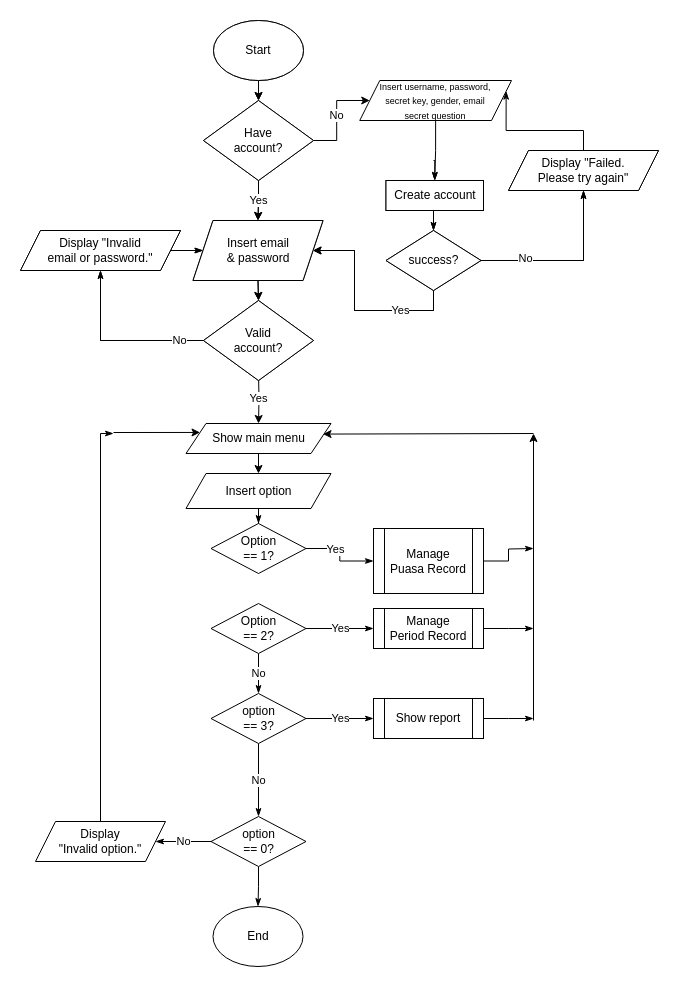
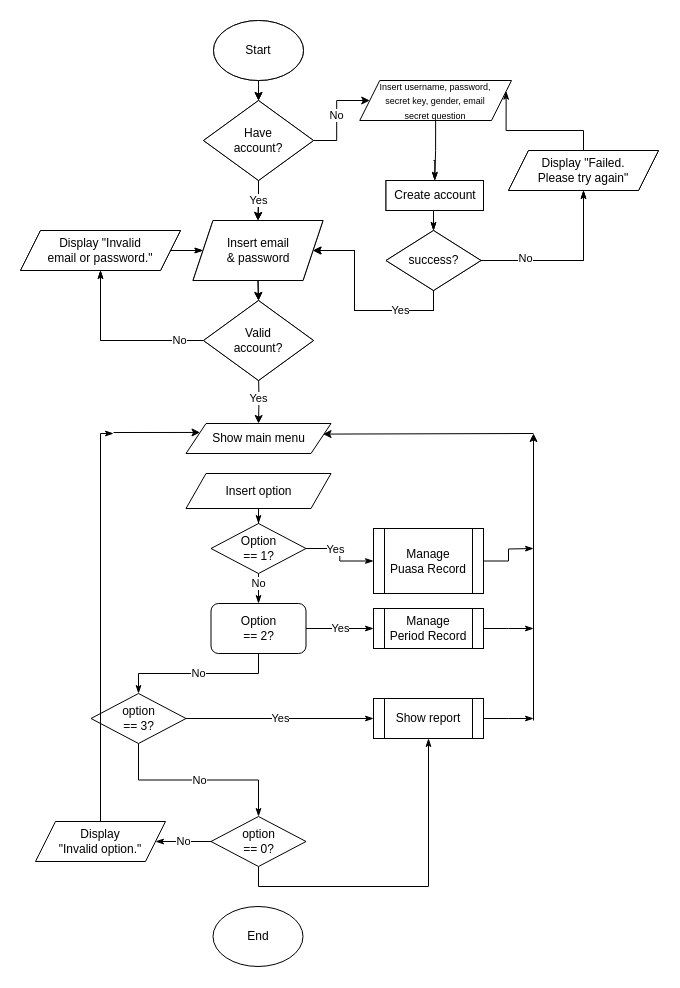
- <mxCell id="34" style="edgeStyle=orthogonalEdgeStyle;rounded=0;orthogonalLoop=1;jettySize=auto;html=1;exitX=0.5;exitY=1;exitDx=0;exitDy=0;entryX=0.5;entryY=0;entryDx=0;entryDy=0;" parent="1" source="35" target="37" edge="1"><mxGeometry relative="1" as="geometry" /></mxCell>
+ <mxCell id="48" value="No" style="edgeStyle=orthogonalEdgeStyle;rounded=0;orthogonalLoop=1;jettySize=auto;html=1;exitX=0.5;exitY=1;exitDx=0;exitDy=0;entryX=0.5;entryY=0;entryDx=0;entryDy=0;endArrow=classicThin;endFill=1;" parent="1" source="51" target="54" edge="1"><mxGeometry x="-0.333" relative="1" as="geometry"><mxPoint as="offset" /></mxGeometry></mxCell>
- <mxCell id="54" value="Option&lt;br&gt;== 2?" style="rhombus;whiteSpace=wrap;html=1;" parent="1" vertex="1"><mxGeometry x="210.5" y="603" width="95" height="50" as="geometry" /></mxCell>
+ <mxCell id="54" value="Option&lt;br&gt;== 2?" style="whiteSpace=wrap;html=1;rounded=1;" parent="1" vertex="1"><mxGeometry x="210.5" y="603" width="95" height="50" as="geometry" /></mxCell>
- <mxCell id="57" value="option &lt;br&gt;== 3?" style="rhombus;whiteSpace=wrap;html=1;" parent="1" vertex="1"><mxGeometry x="210.5" y="693" width="95" height="50" as="geometry" /></mxCell>
+ <mxCell id="57" value="option &lt;br&gt;== 3?" style="rhombus;whiteSpace=wrap;html=1;" parent="1" vertex="1"><mxGeometry x="90.5" y="693" width="95" height="50" as="geometry" /></mxCell>
- <mxCell id="65" style="edgeStyle=orthogonalEdgeStyle;rounded=0;orthogonalLoop=1;jettySize=auto;html=1;exitX=0.5;exitY=1;exitDx=0;exitDy=0;endArrow=classicThin;endFill=1;" parent="1" source="66" target="70" edge="1"><mxGeometry relative="1" as="geometry" /></mxCell>
+ <mxCell id="65" style="edgeStyle=orthogonalEdgeStyle;rounded=0;orthogonalLoop=1;jettySize=auto;html=1;exitX=0.5;exitY=1;exitDx=0;exitDy=0;endArrow=classicThin;endFill=1;" parent="1" source="66" target="63" edge="1"><mxGeometry relative="1" as="geometry" /></mxCell>
